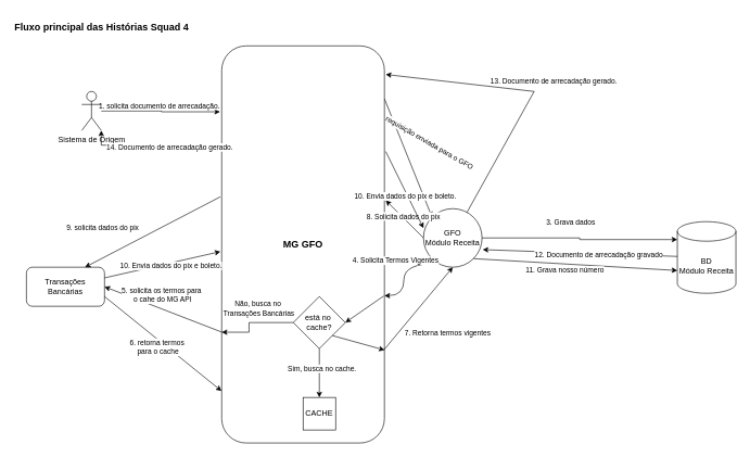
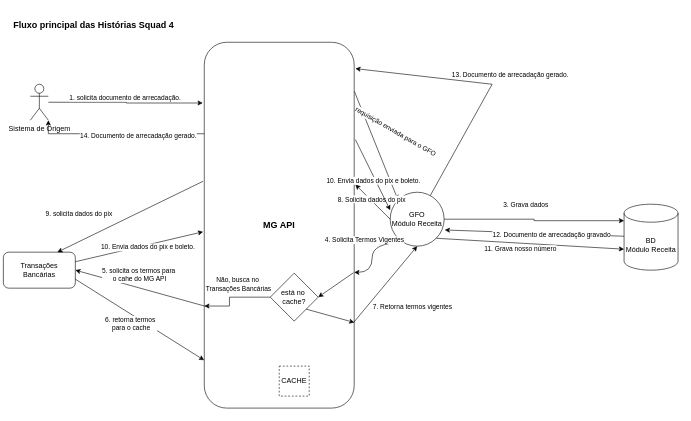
- <mxCell id="5" value="Sistema de Origem" style="shape=umlActor;verticalLabelPosition=bottom;verticalAlign=top;html=1;outlineConnect=0;" vertex="1" parent="1"><mxGeometry x="125" y="140" width="30" height="60" as="geometry" /></mxCell>
+ <mxCell id="5" value="Sistema de Origem" style="shape=umlActor;verticalLabelPosition=bottom;verticalAlign=top;html=1;outlineConnect=0;" vertex="1" parent="1"><mxGeometry x="50" y="140" width="30" height="60" as="geometry" /></mxCell>
- <mxCell id="12" value="&lt;b&gt;&lt;font style=&quot;font-size: 15px;&quot;&gt;MG GFO&lt;/font&gt;&lt;/b&gt;" style="rounded=1;whiteSpace=wrap;html=1;" vertex="1" parent="1"><mxGeometry x="340" y="70" width="250" height="610" as="geometry" /></mxCell>
+ <mxCell id="12" value="&lt;b&gt;&lt;font style=&quot;font-size: 15px;&quot;&gt;MG API&lt;/font&gt;&lt;/b&gt;" style="rounded=1;whiteSpace=wrap;html=1;" vertex="1" parent="1"><mxGeometry x="340" y="70" width="250" height="610" as="geometry" /></mxCell>
- <mxCell id="6" value="Transações Bancárias" style="rounded=1;whiteSpace=wrap;html=1;" vertex="1" parent="1"><mxGeometry x="40" y="410" width="120" height="60" as="geometry" /></mxCell>
+ <mxCell id="6" value="Transações Bancárias" style="rounded=1;whiteSpace=wrap;html=1;" vertex="1" parent="1"><mxGeometry x="5" y="420" width="120" height="60" as="geometry" /></mxCell>
- <mxCell id="16" style="edgeStyle=orthogonalEdgeStyle;rounded=0;orthogonalLoop=1;jettySize=auto;html=1;" edge="1" parent="1" source="18" target="13"><mxGeometry relative="1" as="geometry" /></mxCell>
- <mxCell id="17" value="Sim, busca no cache." style="edgeLabel;html=1;align=center;verticalAlign=middle;resizable=0;points=[];" vertex="1" connectable="0" parent="16"><mxGeometry x="-0.207" y="3" relative="1" as="geometry"><mxPoint as="offset" /></mxGeometry></mxCell>
- <mxCell id="13" value="CACHE" style="whiteSpace=wrap;html=1;aspect=fixed;" vertex="1" parent="1"><mxGeometry x="465" y="610" width="50" height="50" as="geometry" /></mxCell>
+ <mxCell id="13" value="CACHE" style="whiteSpace=wrap;html=1;aspect=fixed;dashed=1;" vertex="1" parent="1"><mxGeometry x="465" y="610" width="50" height="50" as="geometry" /></mxCell>
